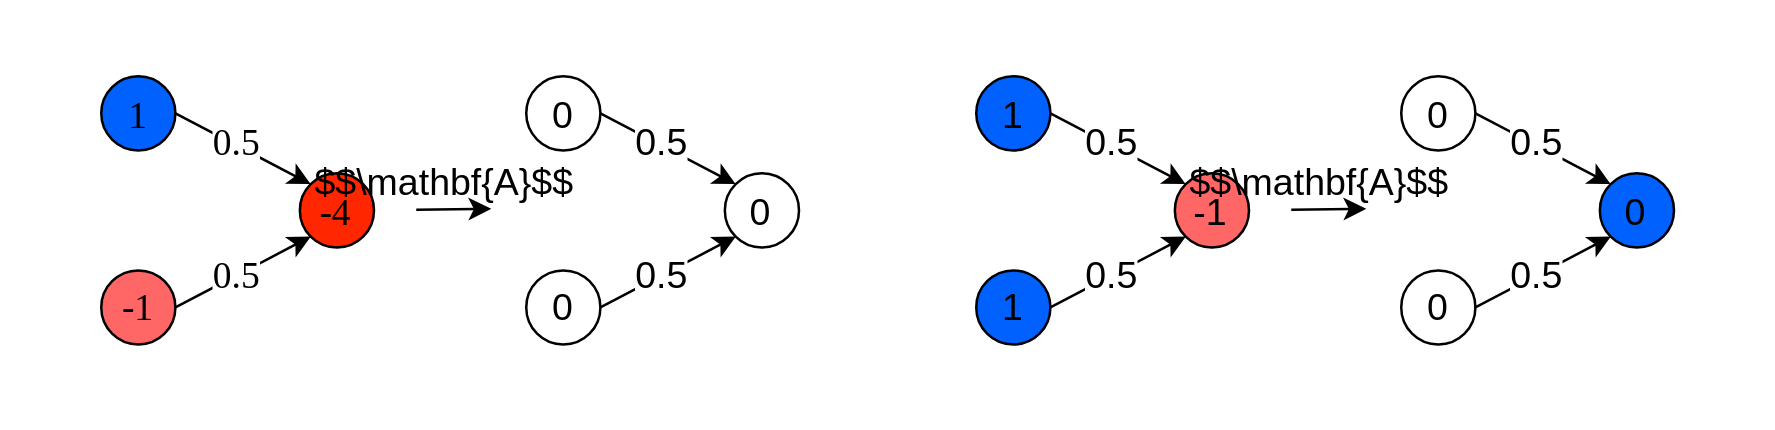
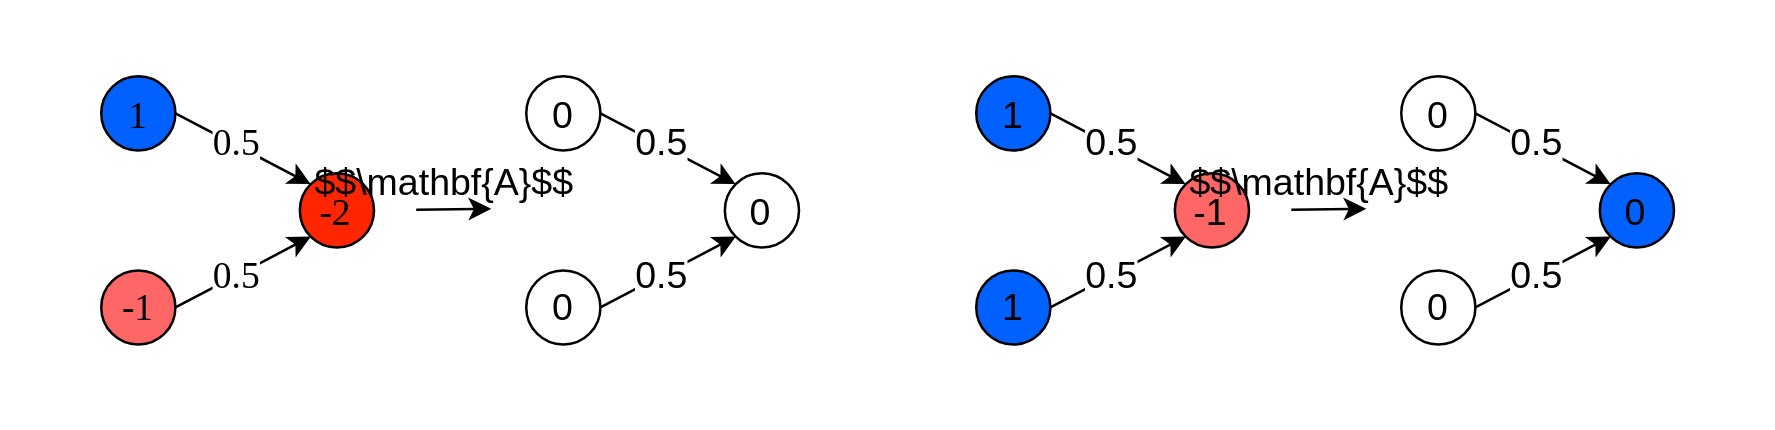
- <mxCell id="27" value="-4" style="ellipse;whiteSpace=wrap;html=1;aspect=fixed;fillColor=#ff2600;fontSize=15;fontFamily=Times New Roman;" parent="24" vertex="1"><mxGeometry x="79.444" y="38.824" width="29.657" height="29.657" as="geometry" /></mxCell>
+ <mxCell id="27" value="-2" style="ellipse;whiteSpace=wrap;html=1;aspect=fixed;fillColor=#ff2600;fontSize=15;fontFamily=Times New Roman;" parent="24" vertex="1"><mxGeometry x="79.444" y="38.824" width="29.657" height="29.657" as="geometry" /></mxCell>
